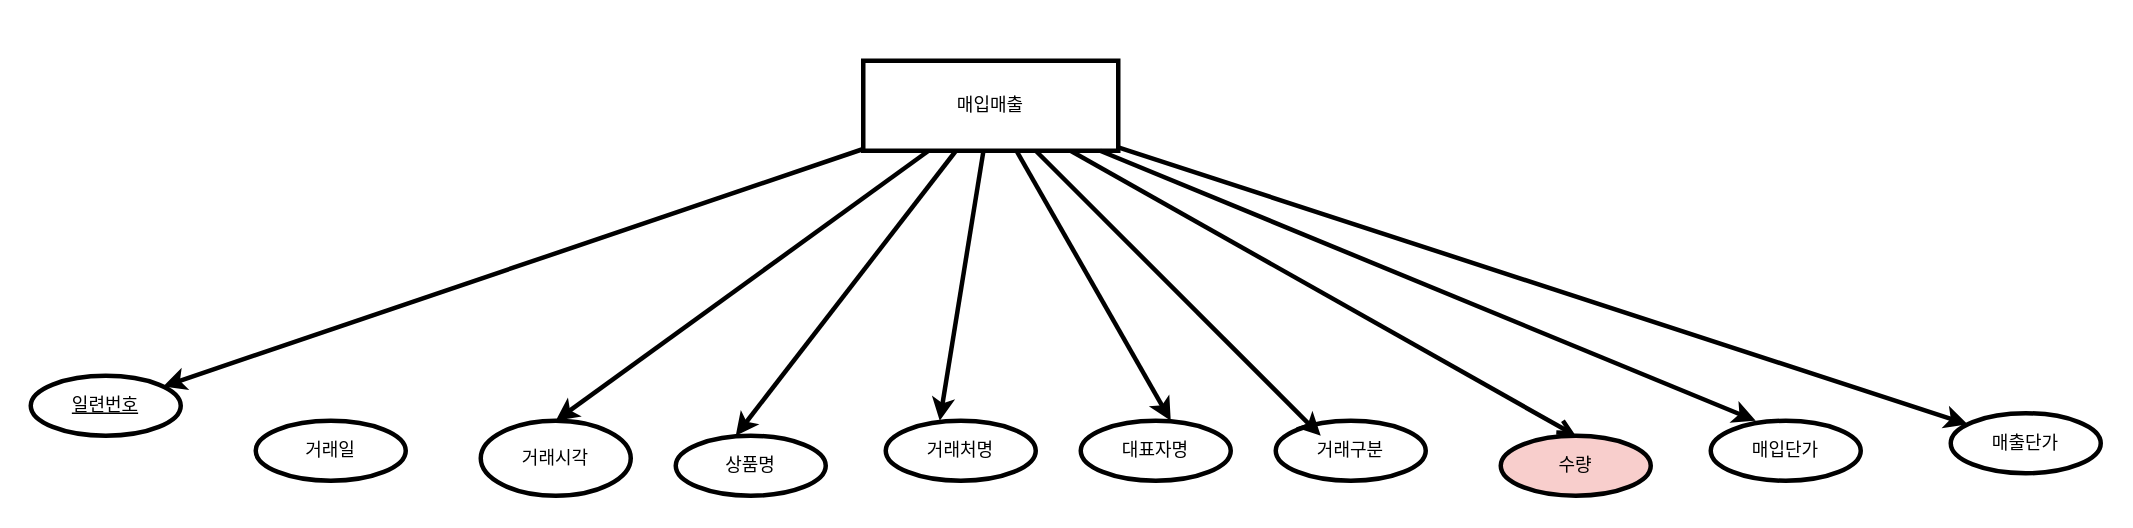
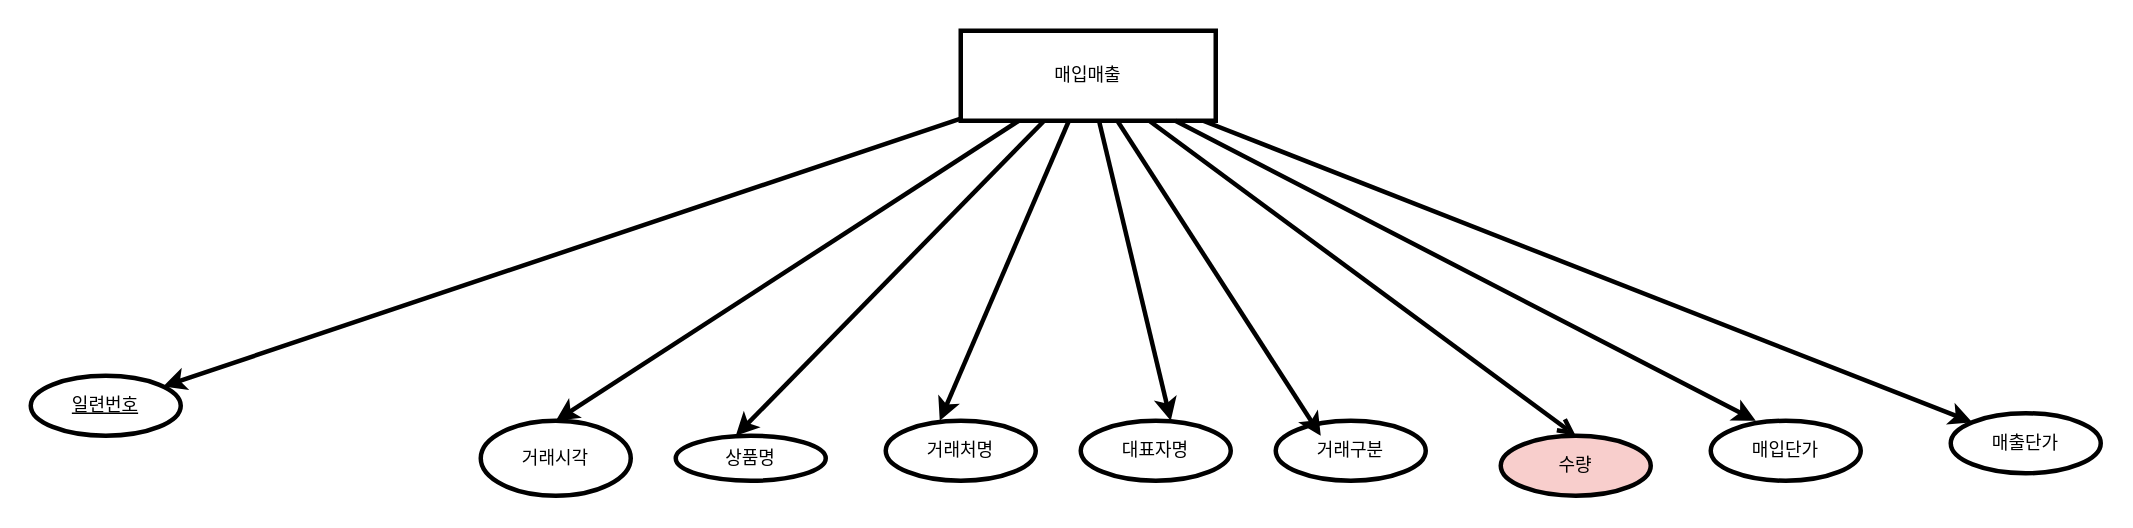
- <mxCell id="6" value="매입매출" style="whiteSpace=wrap;html=1;align=center;strokeWidth=3;" parent="1" vertex="1"><mxGeometry x="575" y="40" width="170" height="60" as="geometry" /></mxCell>
+ <mxCell id="6" value="매입매출" style="whiteSpace=wrap;html=1;align=center;strokeWidth=3;" parent="1" vertex="1"><mxGeometry x="640" y="20" width="170" height="60" as="geometry" /></mxCell>
- <mxCell id="7" value="거래일" style="ellipse;whiteSpace=wrap;html=1;align=center;strokeWidth=3;" parent="1" vertex="1"><mxGeometry x="170" y="280" width="100" height="40" as="geometry" /></mxCell>
- <mxCell id="9" value="상품명" style="ellipse;whiteSpace=wrap;html=1;align=center;strokeWidth=3;" parent="1" vertex="1"><mxGeometry x="450" y="290" width="100" height="40" as="geometry" /></mxCell>
+ <mxCell id="9" value="상품명" style="ellipse;whiteSpace=wrap;html=1;align=center;strokeWidth=3;" parent="1" vertex="1"><mxGeometry x="450" y="290" width="100" height="30" as="geometry" /></mxCell>
